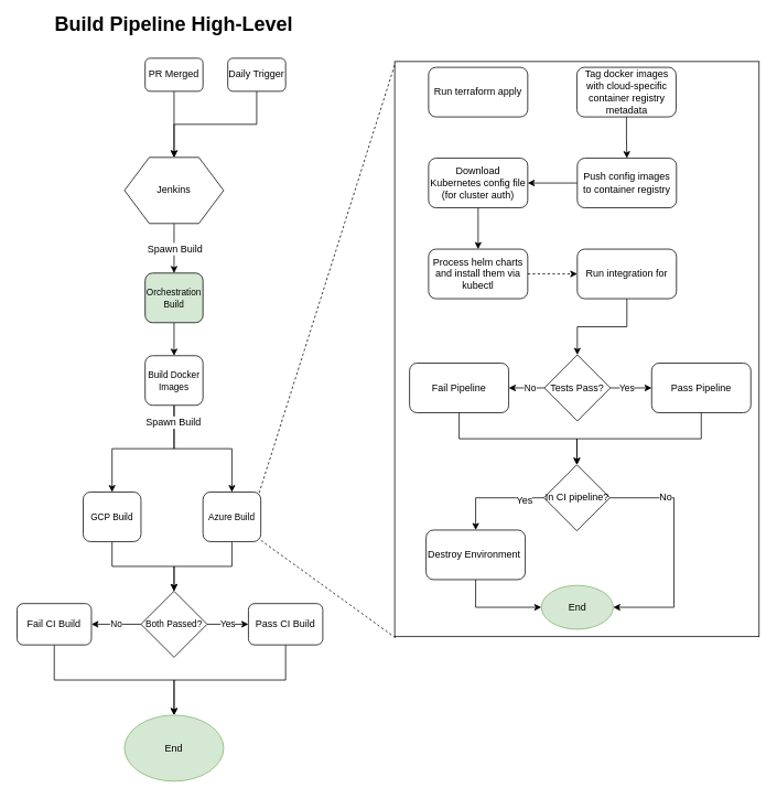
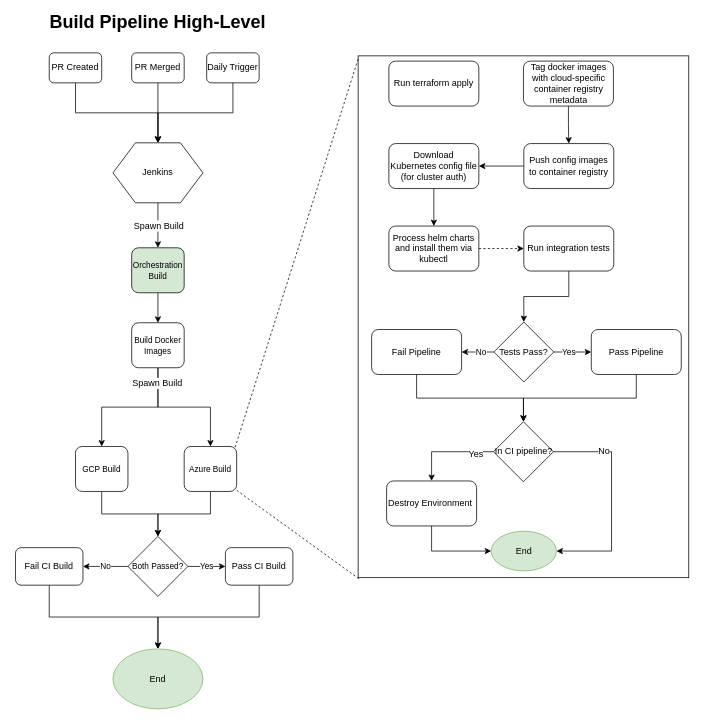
+ <mxCell id="4" value="PR Created" style="rounded=1;whiteSpace=wrap;html=1;" parent="1" vertex="1"><mxGeometry x="65" y="70" width="70" height="40" as="geometry" /></mxCell>
+ <mxCell id="3" style="edgeStyle=orthogonalEdgeStyle;rounded=0;orthogonalLoop=1;jettySize=auto;html=1;exitX=0.5;exitY=1;exitDx=0;exitDy=0;entryX=0.5;entryY=0;entryDx=0;entryDy=0;" parent="1" source="4" target="11" edge="1"><mxGeometry relative="1" as="geometry"><mxPoint x="210" y="90" as="targetPoint" /></mxGeometry></mxCell>
- <mxCell id="33" value="Run integration for" style="rounded=1;whiteSpace=wrap;html=1;" parent="1" vertex="1"><mxGeometry x="698" y="301" width="120" height="60" as="geometry" /></mxCell>
+ <mxCell id="33" value="Run integration tests" style="rounded=1;whiteSpace=wrap;html=1;" parent="1" vertex="1"><mxGeometry x="698" y="301" width="120" height="60" as="geometry" /></mxCell>
